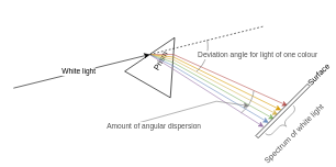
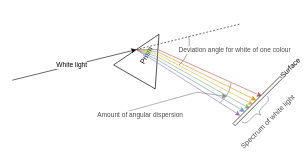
- <mxCell id="18" value="Deviation angle for light of one colour" style="text;html=1;strokeColor=none;fillColor=none;align=center;verticalAlign=middle;whiteSpace=wrap;rounded=0;fontSize=11;labelBackgroundColor=default;fontColor=#4D4D4D;" vertex="1" parent="1"><mxGeometry x="294" y="68" width="194" height="30" as="geometry" /></mxCell>
+ <mxCell id="18" value="Deviation angle for white of one colour" style="text;html=1;strokeColor=none;fillColor=none;align=center;verticalAlign=middle;whiteSpace=wrap;rounded=0;fontSize=11;labelBackgroundColor=default;fontColor=#4D4D4D;" vertex="1" parent="1"><mxGeometry x="294" y="68" width="194" height="30" as="geometry" /></mxCell>
